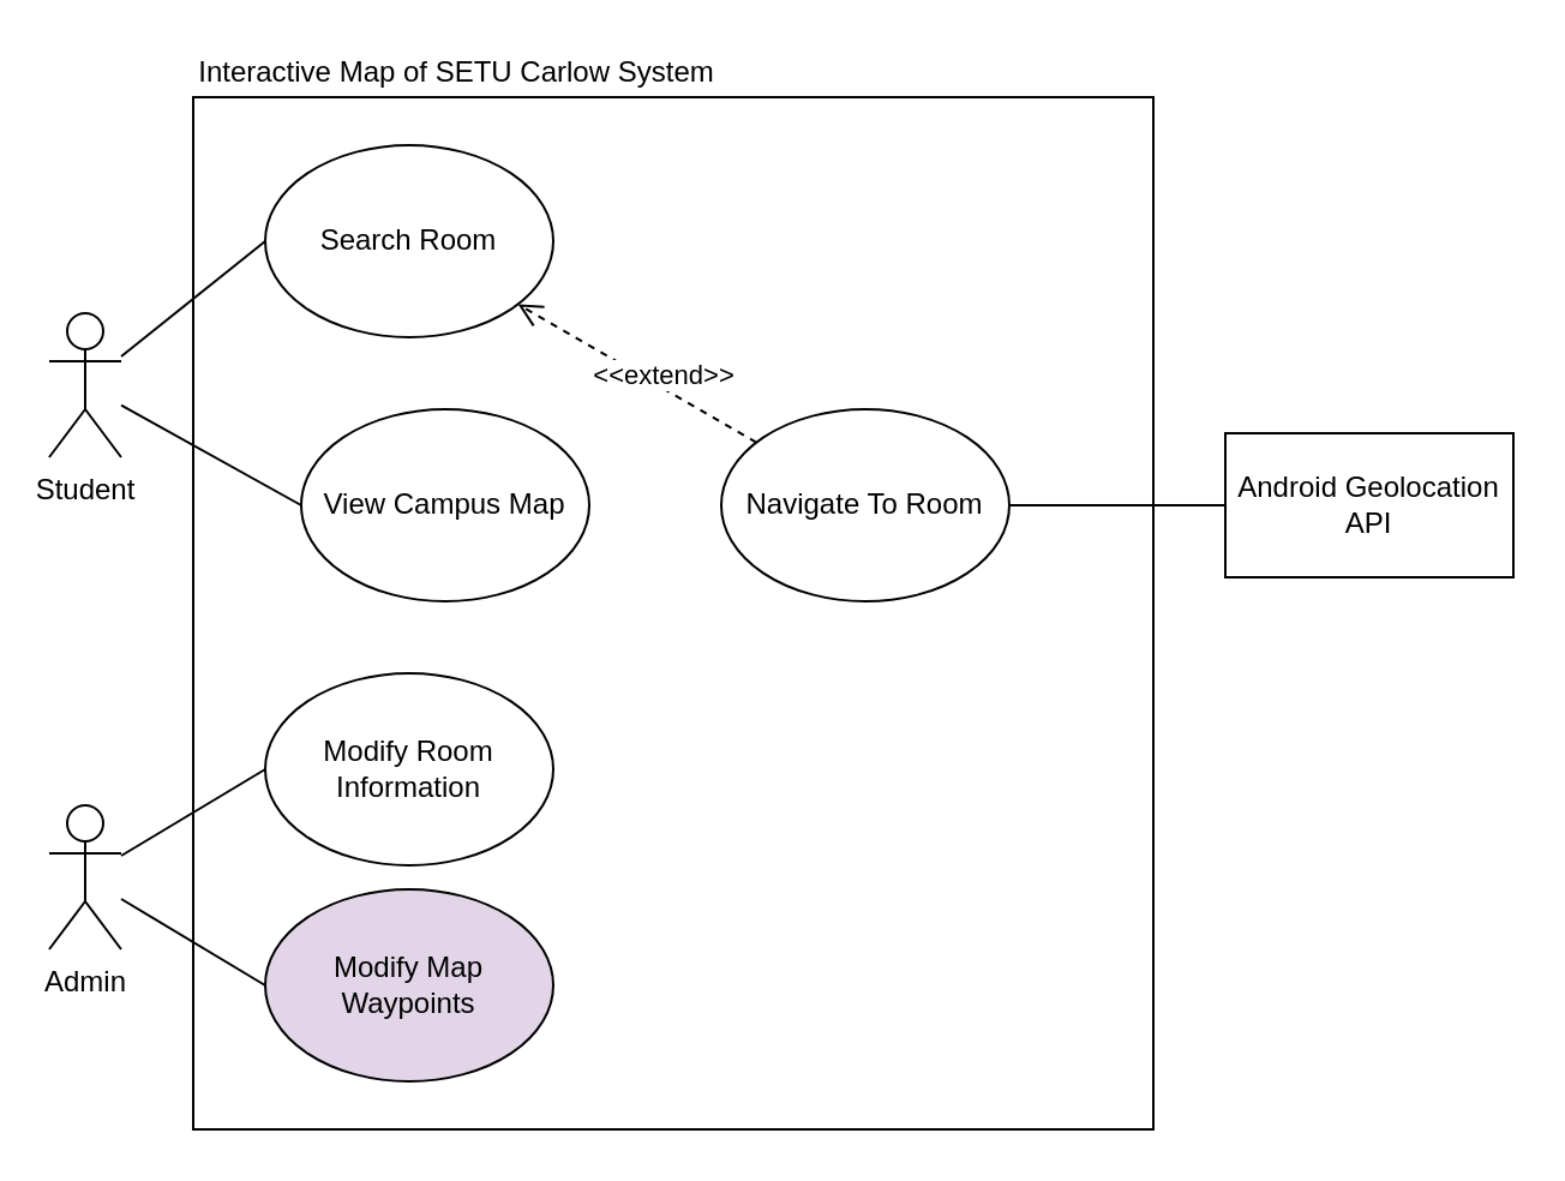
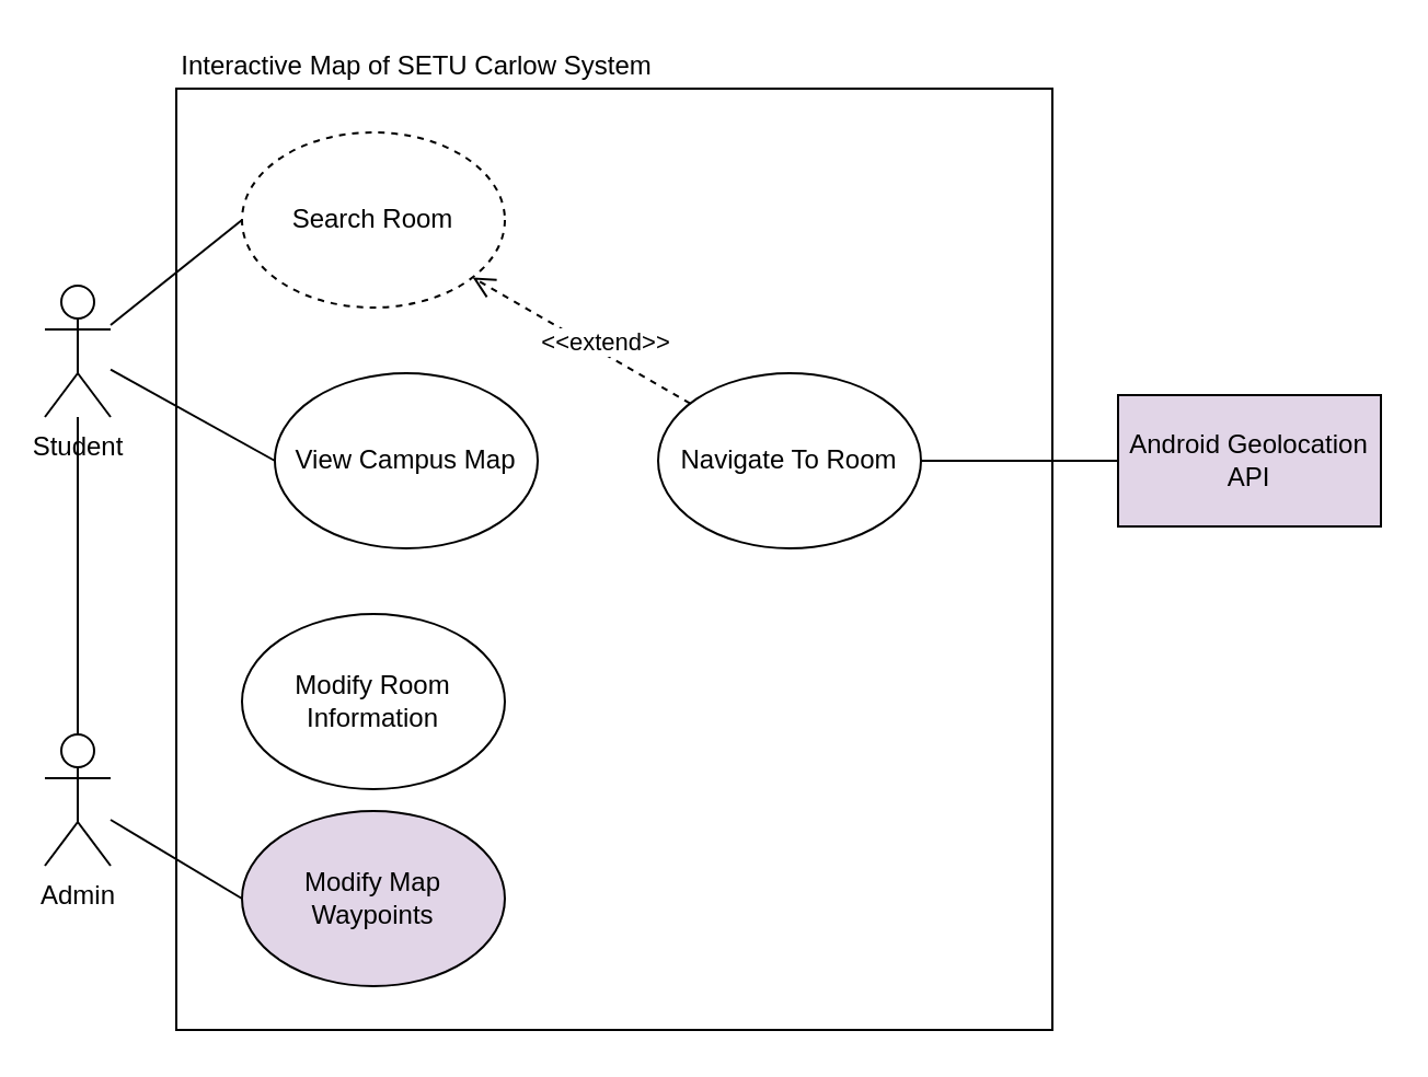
- <mxCell id="6" value="Search Room" style="ellipse;whiteSpace=wrap;html=1;" parent="1" vertex="1"><mxGeometry x="110" y="60" width="120" height="80" as="geometry" /></mxCell>
+ <mxCell id="6" value="Search Room" style="ellipse;whiteSpace=wrap;html=1;dashed=1;" parent="1" vertex="1"><mxGeometry x="110" y="60" width="120" height="80" as="geometry" /></mxCell>
- <mxCell id="17" value="Android Geolocation API" style="rounded=0;whiteSpace=wrap;html=1;" parent="1" vertex="1"><mxGeometry x="510" y="180" width="120" height="60" as="geometry" /></mxCell>
+ <mxCell id="17" value="Android Geolocation API" style="rounded=0;whiteSpace=wrap;html=1;fillColor=#e1d5e7;" parent="1" vertex="1"><mxGeometry x="510" y="180" width="120" height="60" as="geometry" /></mxCell>
- <mxCell id="13" value="" style="endArrow=none;html=1;rounded=0;entryX=0;entryY=0.5;entryDx=0;entryDy=0;" parent="1" source="5" target="9" edge="1"><mxGeometry width="50" height="50" relative="1" as="geometry"><mxPoint x="250" y="230" as="sourcePoint" /><mxPoint x="300" y="180" as="targetPoint" /></mxGeometry></mxCell>
+ <mxCell id="13" value="" style="endArrow=none;html=1;rounded=0;" parent="1" source="5" target="2" edge="1"><mxGeometry width="50" height="50" relative="1" as="geometry"><mxPoint x="250" y="230" as="sourcePoint" /><mxPoint x="300" y="180" as="targetPoint" /></mxGeometry></mxCell>
